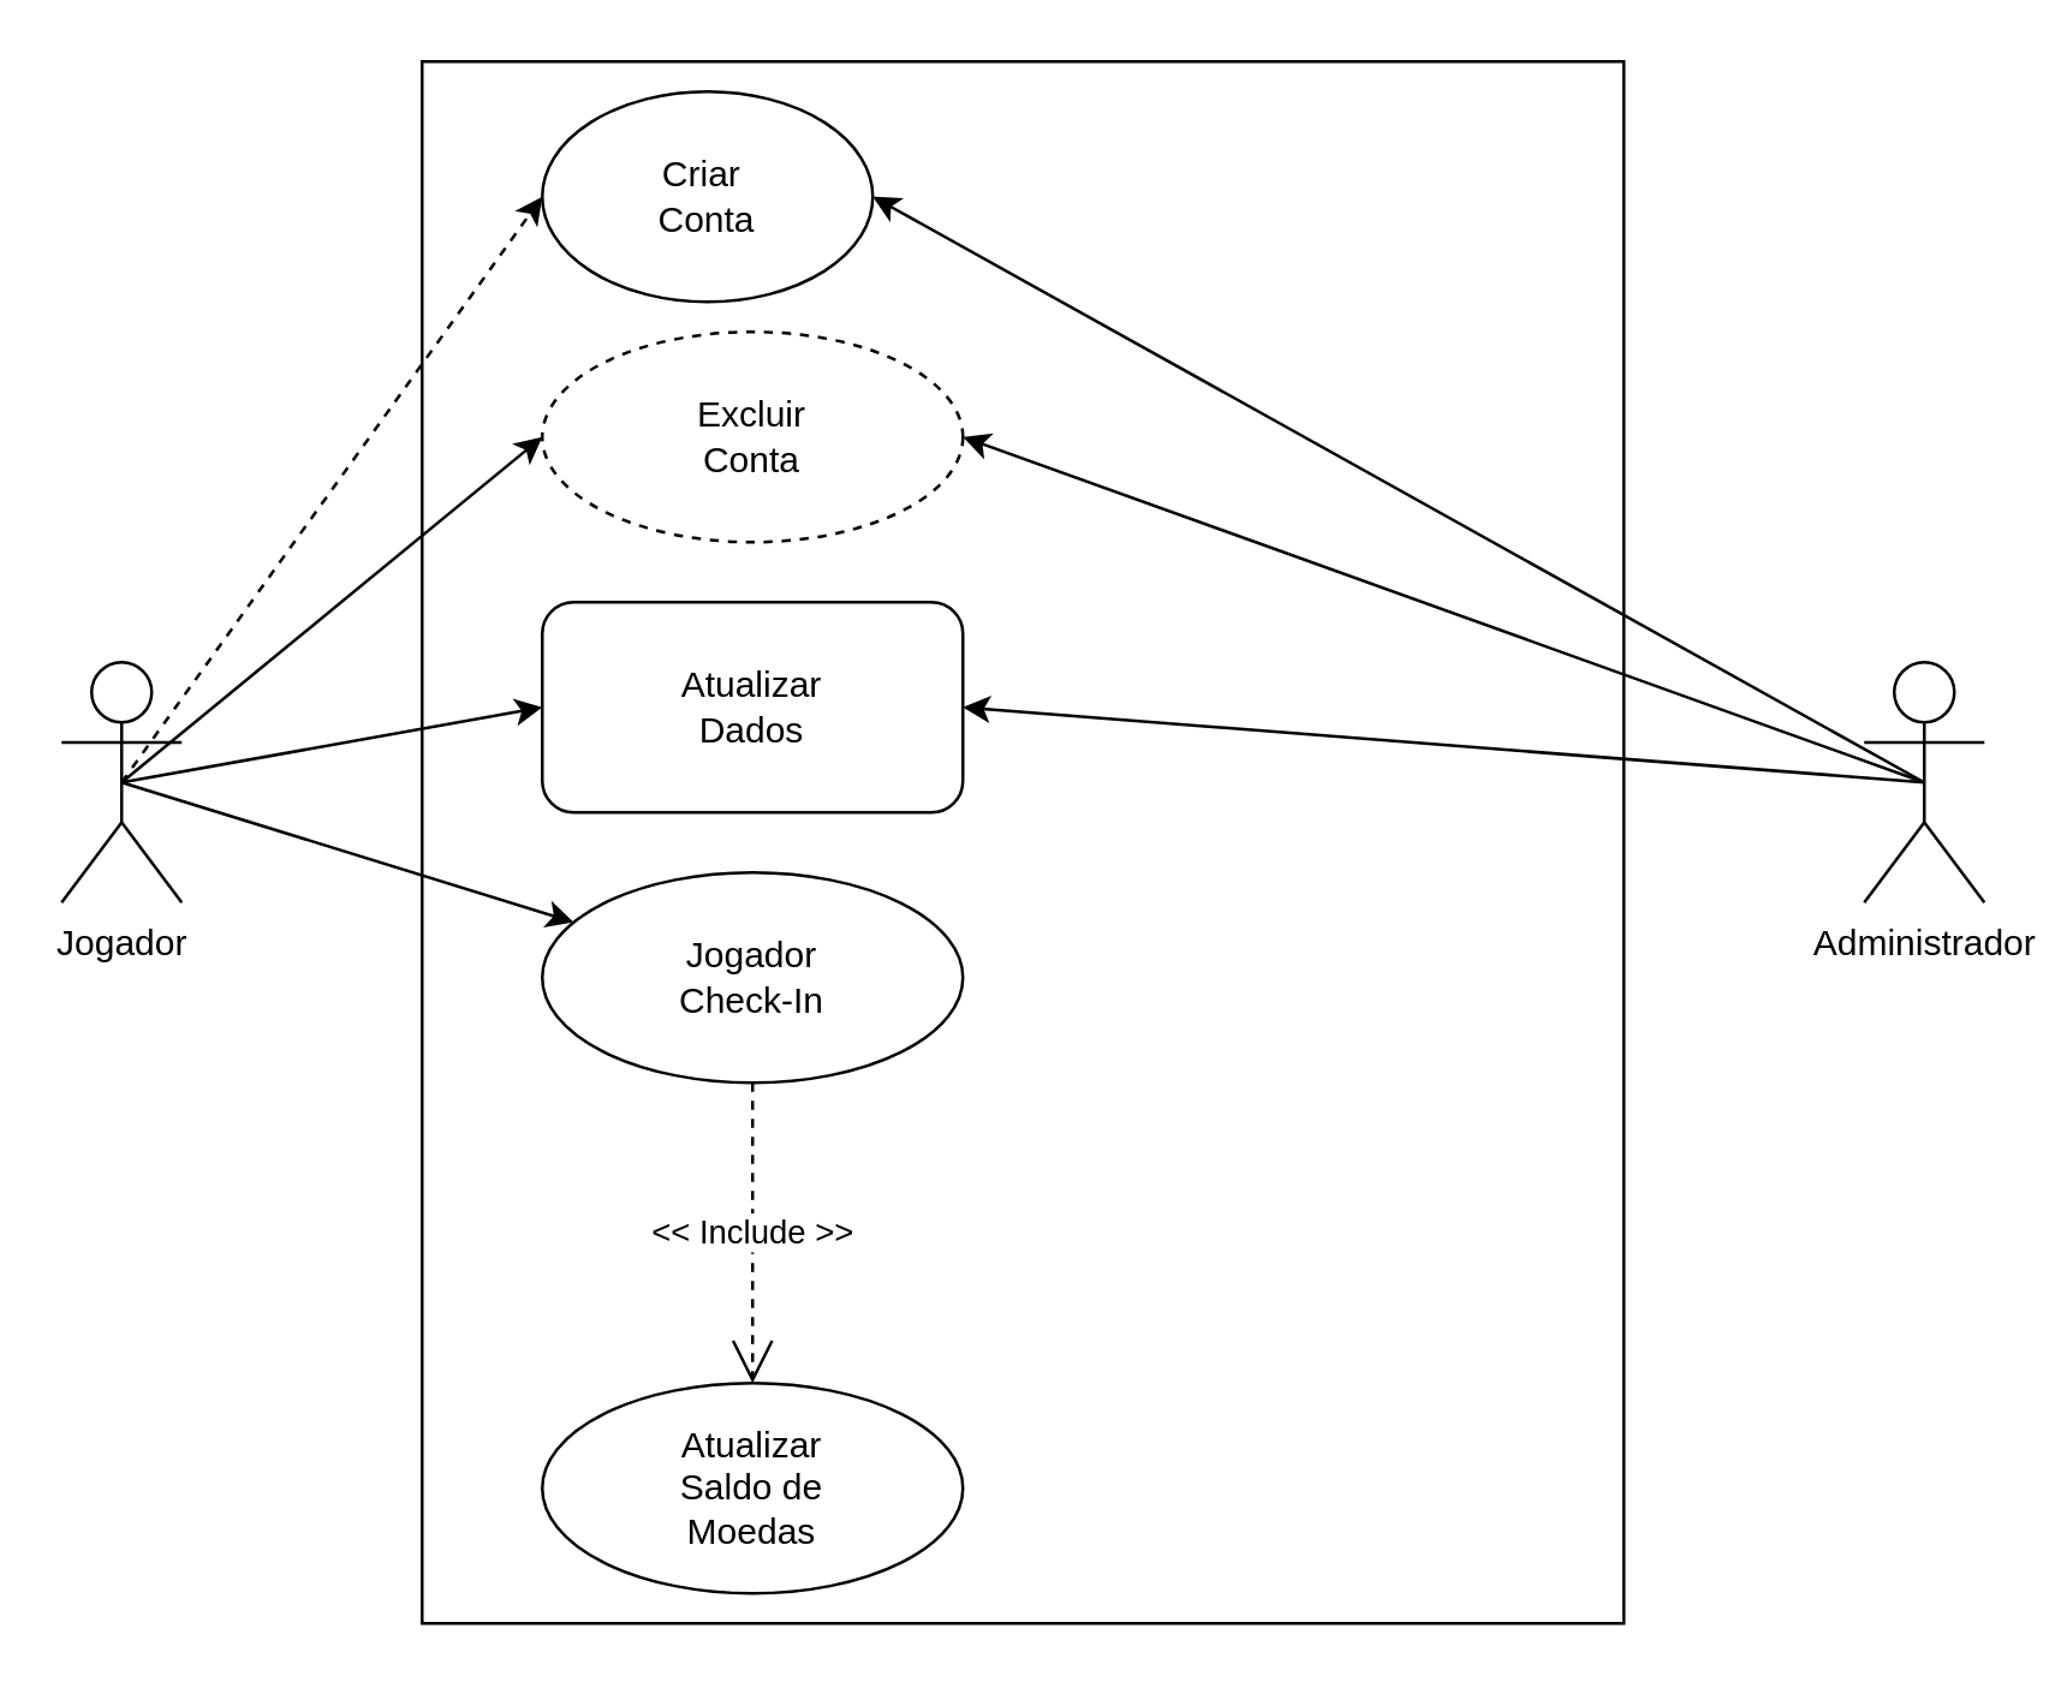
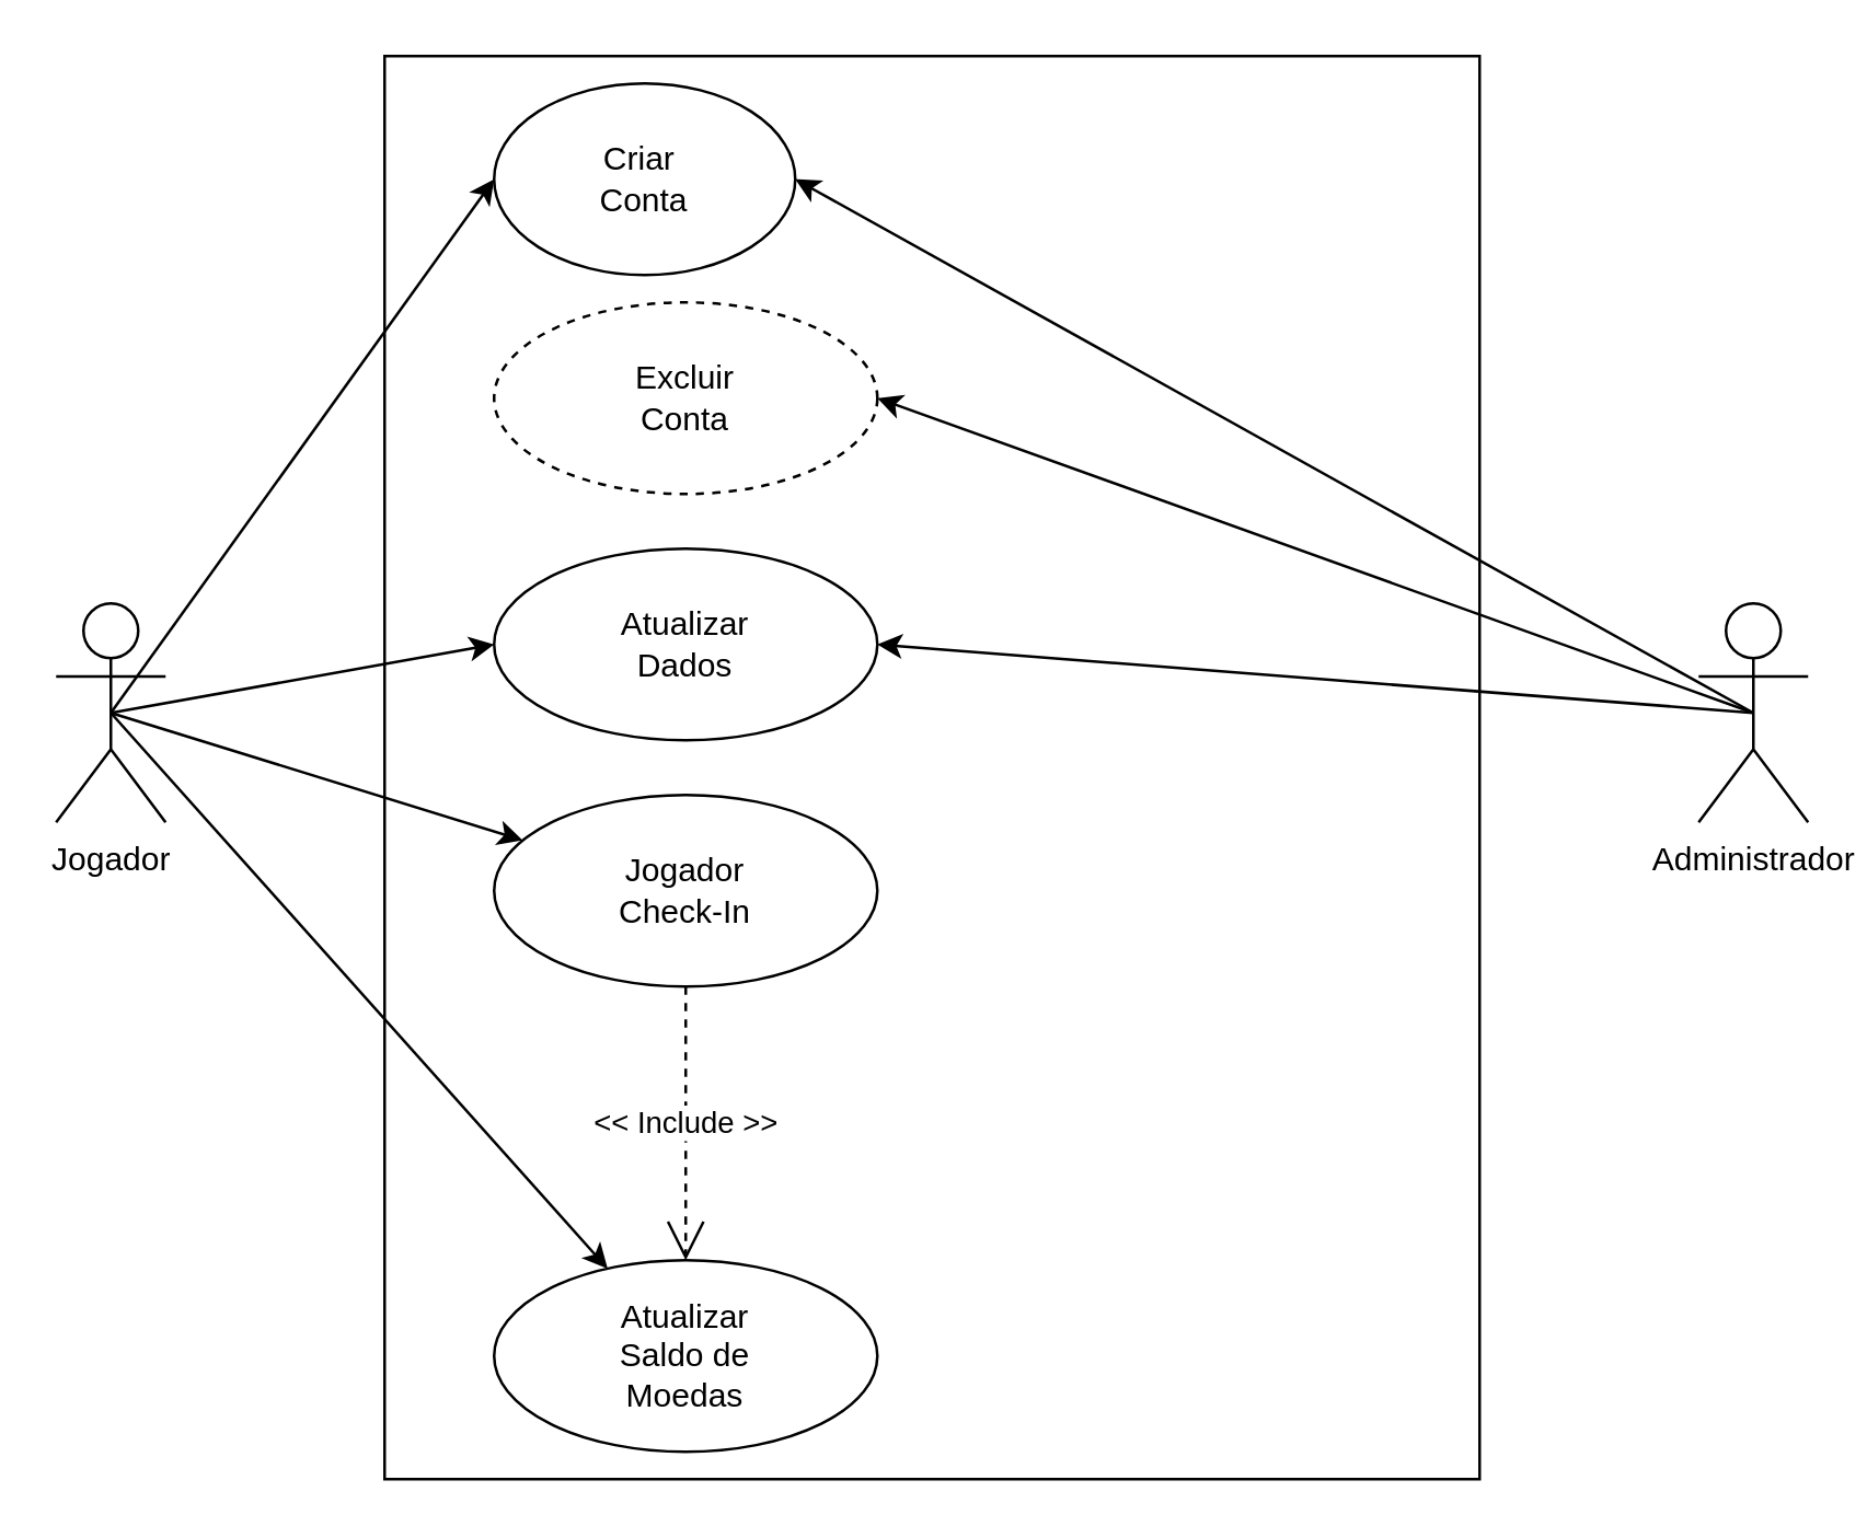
- <mxCell id="10" value="" style="endArrow=classic;html=1;rounded=0;exitX=0.5;exitY=0.5;exitDx=0;exitDy=0;exitPerimeter=0;entryX=0;entryY=0.5;entryDx=0;entryDy=0;dashed=1;" edge="1" parent="1" source="2" target="4"><mxGeometry width="50" height="50" relative="1" as="geometry"><mxPoint x="70" y="300" as="sourcePoint" /><mxPoint x="120" y="250" as="targetPoint" /></mxGeometry></mxCell>
+ <mxCell id="10" value="" style="endArrow=classic;html=1;rounded=0;exitX=0.5;exitY=0.5;exitDx=0;exitDy=0;exitPerimeter=0;entryX=0;entryY=0.5;entryDx=0;entryDy=0;" edge="1" parent="1" source="2" target="4"><mxGeometry width="50" height="50" relative="1" as="geometry"><mxPoint x="70" y="300" as="sourcePoint" /><mxPoint x="120" y="250" as="targetPoint" /></mxGeometry></mxCell>
- <mxCell id="12" value="" style="endArrow=classic;html=1;rounded=0;exitX=0.5;exitY=0.5;exitDx=0;exitDy=0;exitPerimeter=0;entryX=0;entryY=0.5;entryDx=0;entryDy=0;" edge="1" parent="1" source="2" target="7"><mxGeometry width="50" height="50" relative="1" as="geometry"><mxPoint x="50" y="270" as="sourcePoint" /><mxPoint x="170" y="270" as="targetPoint" /></mxGeometry></mxCell>
+ <mxCell id="12" value="" style="endArrow=classic;html=1;rounded=0;exitX=0.5;exitY=0.5;exitDx=0;exitDy=0;exitPerimeter=0;" edge="1" parent="1" source="2" target="6"><mxGeometry width="50" height="50" relative="1" as="geometry"><mxPoint x="50" y="270" as="sourcePoint" /><mxPoint x="170" y="270" as="targetPoint" /></mxGeometry></mxCell>
- <mxCell id="8" value="Atualizar&lt;div&gt;Dados&lt;/div&gt;" style="whiteSpace=wrap;html=1;rounded=1;" vertex="1" parent="1"><mxGeometry x="180" y="200" width="140" height="70" as="geometry" /></mxCell>
+ <mxCell id="8" value="Atualizar&lt;div&gt;Dados&lt;/div&gt;" style="ellipse;whiteSpace=wrap;html=1;" vertex="1" parent="1"><mxGeometry x="180" y="200" width="140" height="70" as="geometry" /></mxCell>
